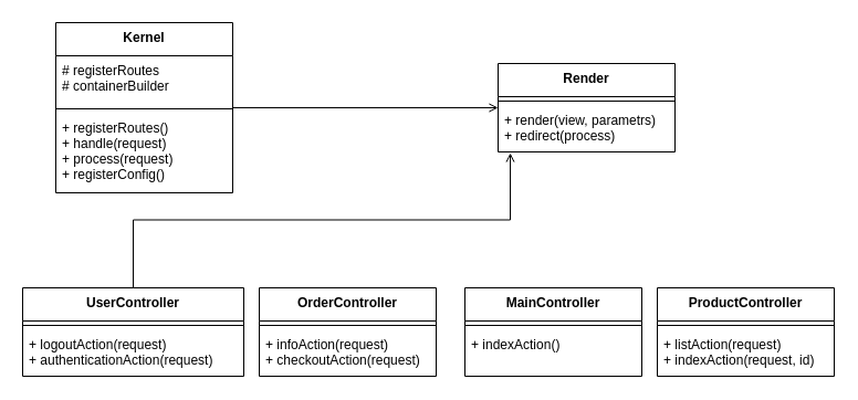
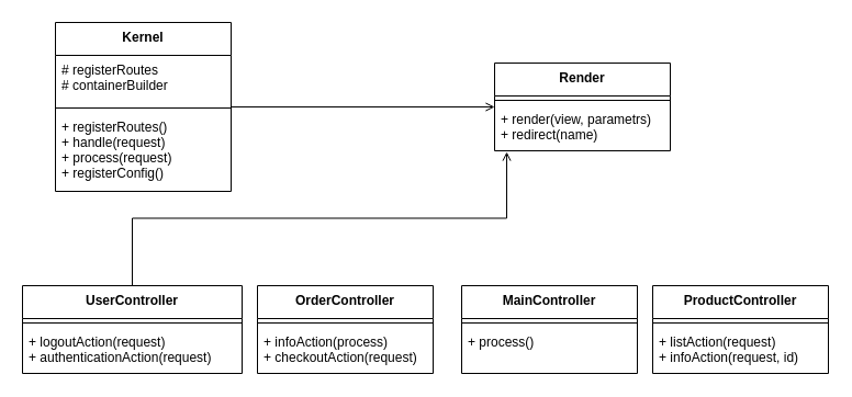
- <mxCell id="9" value="+ render(view, parametrs)&#10;+ redirect(process)" style="text;strokeColor=none;fillColor=none;align=left;verticalAlign=top;spacingLeft=4;spacingRight=4;overflow=hidden;rotatable=0;points=[[0,0.5],[1,0.5]];portConstraint=eastwest;" vertex="1" parent="7"><mxGeometry y="38" width="160" height="42" as="geometry" /></mxCell>
+ <mxCell id="9" value="+ render(view, parametrs)&#10;+ redirect(name)" style="text;strokeColor=none;fillColor=none;align=left;verticalAlign=top;spacingLeft=4;spacingRight=4;overflow=hidden;rotatable=0;points=[[0,0.5],[1,0.5]];portConstraint=eastwest;" vertex="1" parent="7"><mxGeometry y="38" width="160" height="42" as="geometry" /></mxCell>
- <mxCell id="16" value="+ infoAction(request)&#10;+ checkoutAction(request)" style="text;strokeColor=none;fillColor=none;align=left;verticalAlign=top;spacingLeft=4;spacingRight=4;overflow=hidden;rotatable=0;points=[[0,0.5],[1,0.5]];portConstraint=eastwest;" vertex="1" parent="14"><mxGeometry y="38" width="160" height="42" as="geometry" /></mxCell>
+ <mxCell id="16" value="+ infoAction(process)&#10;+ checkoutAction(request)" style="text;strokeColor=none;fillColor=none;align=left;verticalAlign=top;spacingLeft=4;spacingRight=4;overflow=hidden;rotatable=0;points=[[0,0.5],[1,0.5]];portConstraint=eastwest;" vertex="1" parent="14"><mxGeometry y="38" width="160" height="42" as="geometry" /></mxCell>
- <mxCell id="19" value="+ indexAction()" style="text;strokeColor=none;fillColor=none;align=left;verticalAlign=top;spacingLeft=4;spacingRight=4;overflow=hidden;rotatable=0;points=[[0,0.5],[1,0.5]];portConstraint=eastwest;" vertex="1" parent="17"><mxGeometry y="38" width="160" height="42" as="geometry" /></mxCell>
+ <mxCell id="19" value="+ process()" style="text;strokeColor=none;fillColor=none;align=left;verticalAlign=top;spacingLeft=4;spacingRight=4;overflow=hidden;rotatable=0;points=[[0,0.5],[1,0.5]];portConstraint=eastwest;" vertex="1" parent="17"><mxGeometry y="38" width="160" height="42" as="geometry" /></mxCell>
- <mxCell id="22" value="+ listAction(request)&#10;+ indexAction(request, id)" style="text;strokeColor=none;fillColor=none;align=left;verticalAlign=top;spacingLeft=4;spacingRight=4;overflow=hidden;rotatable=0;points=[[0,0.5],[1,0.5]];portConstraint=eastwest;" vertex="1" parent="20"><mxGeometry y="38" width="160" height="42" as="geometry" /></mxCell>
+ <mxCell id="22" value="+ listAction(request)&#10;+ infoAction(request, id)" style="text;strokeColor=none;fillColor=none;align=left;verticalAlign=top;spacingLeft=4;spacingRight=4;overflow=hidden;rotatable=0;points=[[0,0.5],[1,0.5]];portConstraint=eastwest;" vertex="1" parent="20"><mxGeometry y="38" width="160" height="42" as="geometry" /></mxCell>
